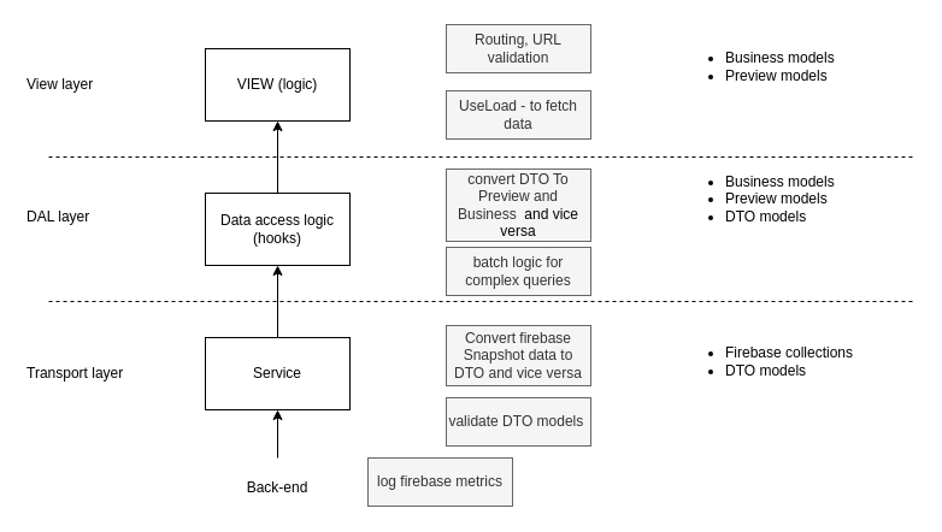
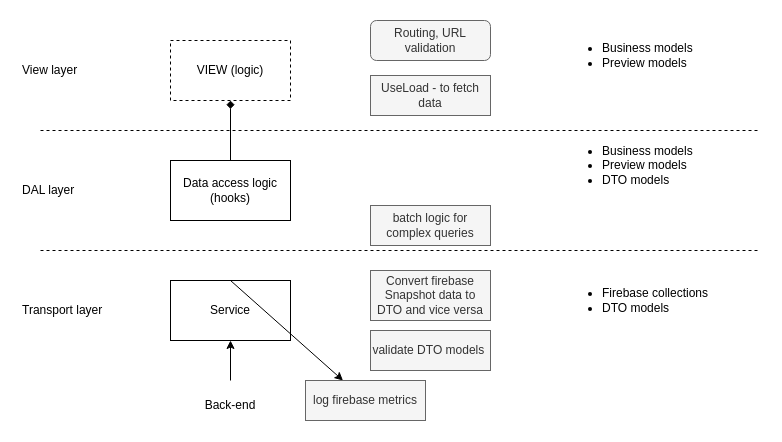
- <mxCell id="13" value="Routing, URL validation" style="html=1;whiteSpace=wrap;fillColor=#f5f5f5;fontColor=#333333;strokeColor=#666666;" parent="1" vertex="1"><mxGeometry x="370" y="20" width="120" height="40" as="geometry" /></mxCell>
+ <mxCell id="13" value="Routing, URL validation" style="html=1;whiteSpace=wrap;fillColor=#f5f5f5;fontColor=#333333;strokeColor=#666666;rounded=1;" parent="1" vertex="1"><mxGeometry x="370" y="20" width="120" height="40" as="geometry" /></mxCell>
- <mxCell id="6" value="VIEW (logic)" style="html=1;whiteSpace=wrap;" parent="1" vertex="1"><mxGeometry x="170" y="40" width="120" height="60" as="geometry" /></mxCell>
+ <mxCell id="6" value="VIEW (logic)" style="html=1;whiteSpace=wrap;dashed=1;" parent="1" vertex="1"><mxGeometry x="170" y="40" width="120" height="60" as="geometry" /></mxCell>
- <mxCell id="9" value="" style="endArrow=classic;html=1;rounded=0;entryX=0.5;entryY=1;entryDx=0;entryDy=0;exitX=0.5;exitY=0;exitDx=0;exitDy=0;" parent="1" source="5" target="6" edge="1"><mxGeometry width="50" height="50" relative="1" as="geometry"><mxPoint x="250" y="430" as="sourcePoint" /><mxPoint x="250" y="350" as="targetPoint" /></mxGeometry></mxCell>
+ <mxCell id="9" value="" style="endArrow=diamond;html=1;rounded=0;entryX=0.5;entryY=1;entryDx=0;entryDy=0;exitX=0.5;exitY=0;exitDx=0;exitDy=0;" parent="1" source="5" target="6" edge="1"><mxGeometry width="50" height="50" relative="1" as="geometry"><mxPoint x="250" y="430" as="sourcePoint" /><mxPoint x="250" y="350" as="targetPoint" /></mxGeometry></mxCell>
- <mxCell id="19" value="convert DTO To Preview and Business&amp;nbsp;&lt;span style=&quot;color: rgb(0, 0, 0);&quot;&gt;&amp;nbsp;and vice versa&lt;/span&gt;" style="html=1;whiteSpace=wrap;fillColor=#f5f5f5;fontColor=#333333;strokeColor=#666666;" parent="1" vertex="1"><mxGeometry x="370" y="140" width="120" height="60" as="geometry" /></mxCell>
- <mxCell id="15" value="DAL layer" style="text;html=1;strokeColor=none;fillColor=none;align=left;verticalAlign=middle;whiteSpace=wrap;rounded=0;" parent="1" vertex="1"><mxGeometry x="20" y="165" width="90" height="30" as="geometry" /></mxCell>
+ <mxCell id="15" value="DAL layer" style="text;html=1;strokeColor=none;fillColor=none;align=left;verticalAlign=middle;whiteSpace=wrap;rounded=0;" parent="1" vertex="1"><mxGeometry x="20" y="175" width="90" height="30" as="geometry" /></mxCell>
- <mxCell id="8" value="" style="endArrow=classic;html=1;rounded=0;entryX=0.5;entryY=1;entryDx=0;entryDy=0;exitX=0.5;exitY=0;exitDx=0;exitDy=0;" parent="1" source="4" target="5" edge="1"><mxGeometry width="50" height="50" relative="1" as="geometry"><mxPoint x="240" y="420" as="sourcePoint" /><mxPoint x="240" y="340" as="targetPoint" /></mxGeometry></mxCell>
+ <mxCell id="8" value="" style="endArrow=classic;html=1;rounded=0;exitX=0.5;exitY=0;exitDx=0;exitDy=0;" parent="1" source="4" target="23" edge="1"><mxGeometry width="50" height="50" relative="1" as="geometry"><mxPoint x="240" y="420" as="sourcePoint" /><mxPoint x="240" y="340" as="targetPoint" /></mxGeometry></mxCell>
